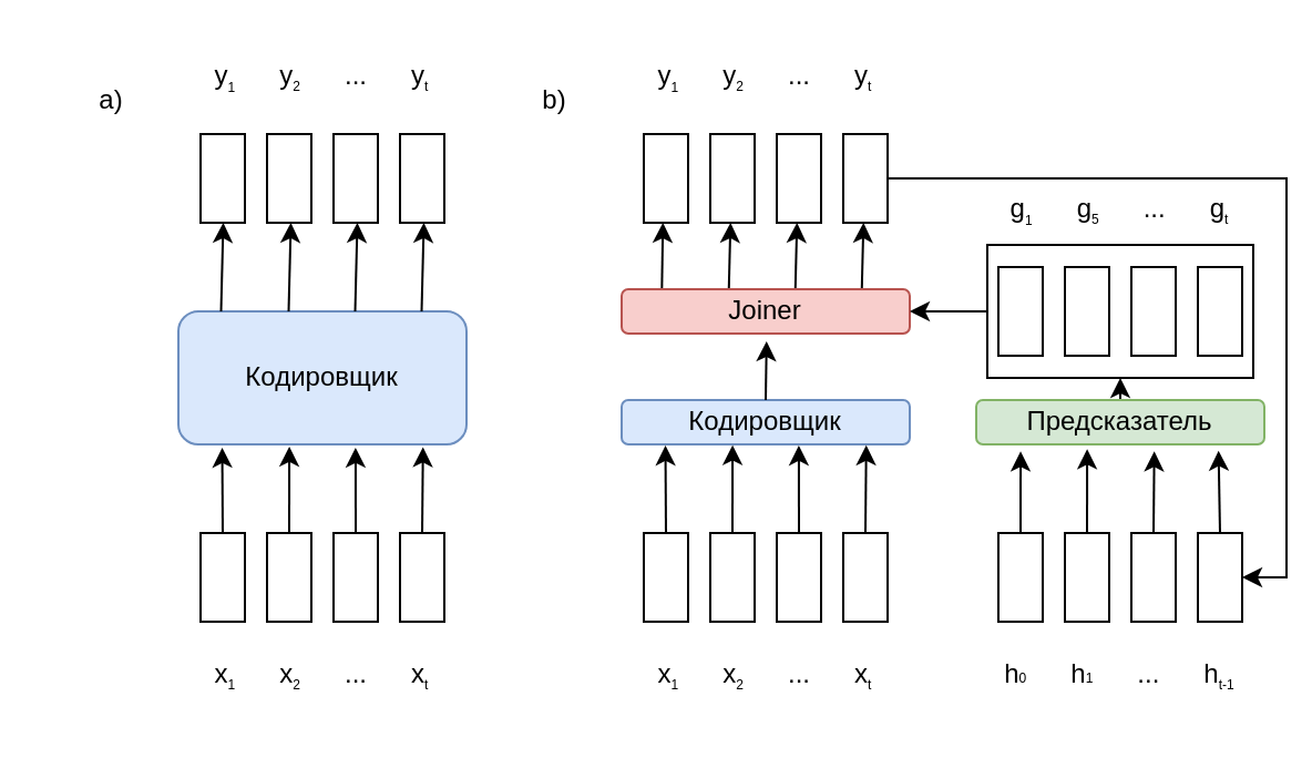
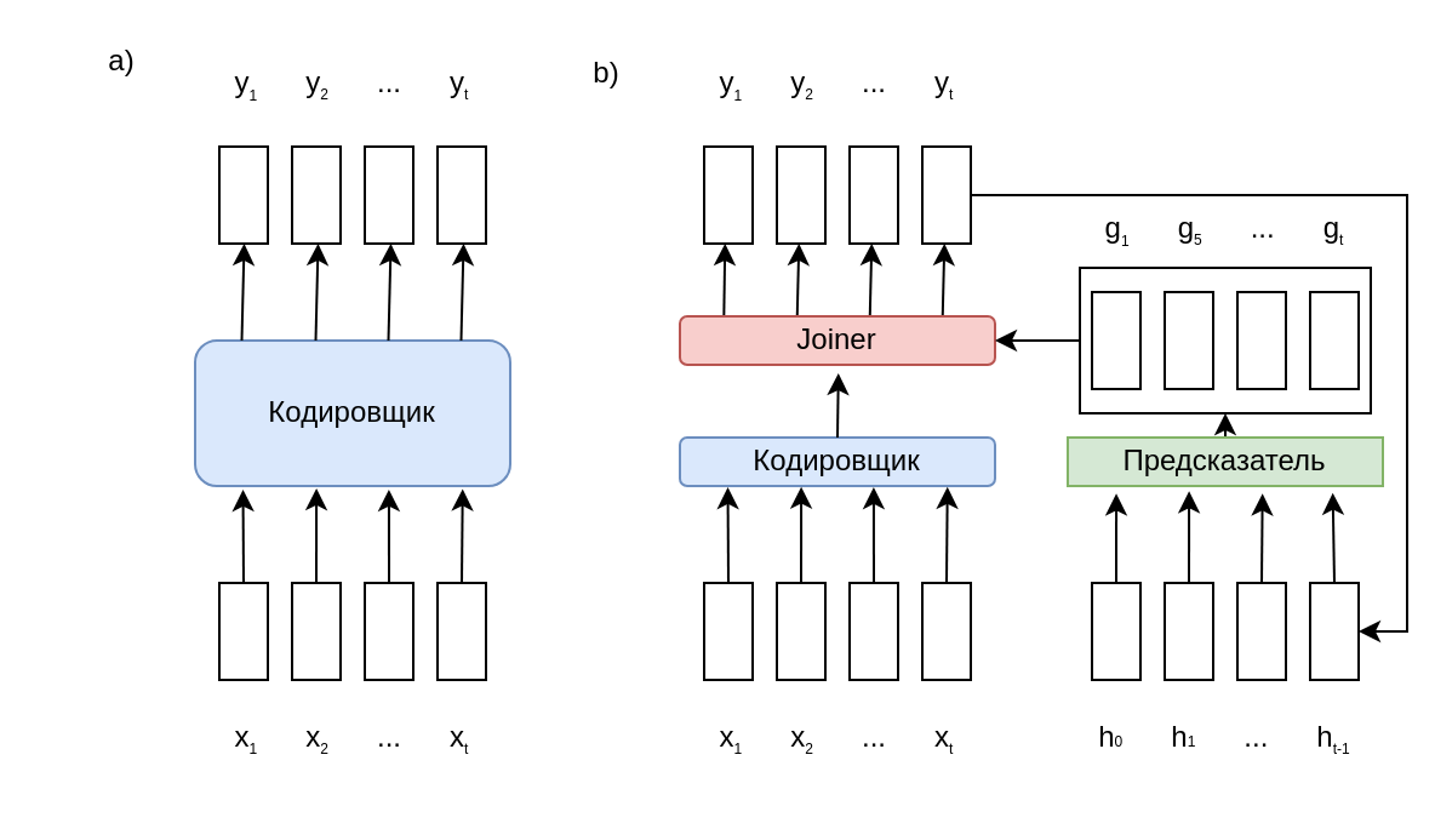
- <mxCell id="21" value="a)" style="text;html=1;align=center;verticalAlign=middle;whiteSpace=wrap;rounded=0;" vertex="1" parent="1"><mxGeometry x="20" y="30" width="60" height="30" as="geometry" /></mxCell>
+ <mxCell id="21" value="a)" style="text;html=1;align=center;verticalAlign=middle;whiteSpace=wrap;rounded=0;" vertex="1" parent="1"><mxGeometry x="20" y="10" width="60" height="30" as="geometry" /></mxCell>
- <mxCell id="61" value="b)" style="text;html=1;align=center;verticalAlign=middle;whiteSpace=wrap;rounded=0;" vertex="1" parent="1"><mxGeometry x="220" y="30" width="60" height="30" as="geometry" /></mxCell>
+ <mxCell id="61" value="b)" style="text;html=1;align=center;verticalAlign=middle;whiteSpace=wrap;rounded=0;" vertex="1" parent="1"><mxGeometry x="220" y="15" width="60" height="30" as="geometry" /></mxCell>
- <mxCell id="40" value="Предсказатель" style="rounded=1;whiteSpace=wrap;html=1;fillColor=#d5e8d4;strokeColor=#82b366;" vertex="1" parent="1"><mxGeometry x="440" y="180" width="130" height="20" as="geometry" /></mxCell>
+ <mxCell id="40" value="Предсказатель" style="whiteSpace=wrap;html=1;fillColor=#d5e8d4;strokeColor=#82b366;rounded=0;" vertex="1" parent="1"><mxGeometry x="440" y="180" width="130" height="20" as="geometry" /></mxCell>
